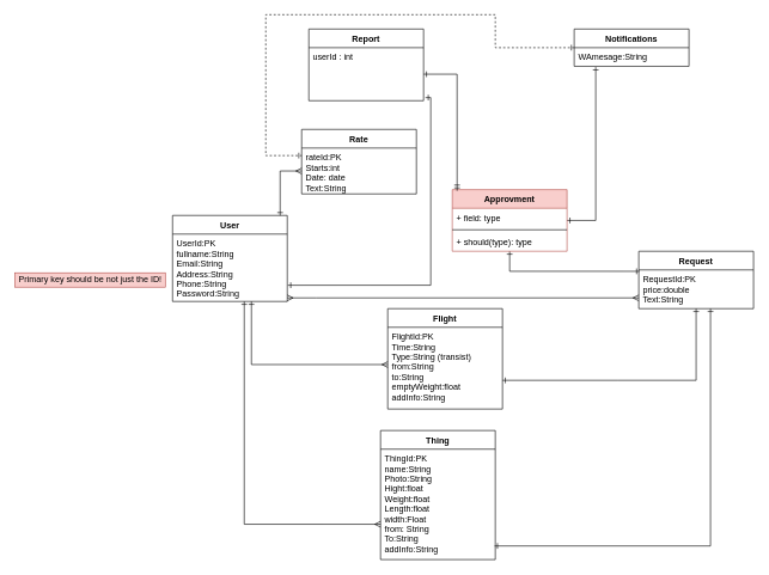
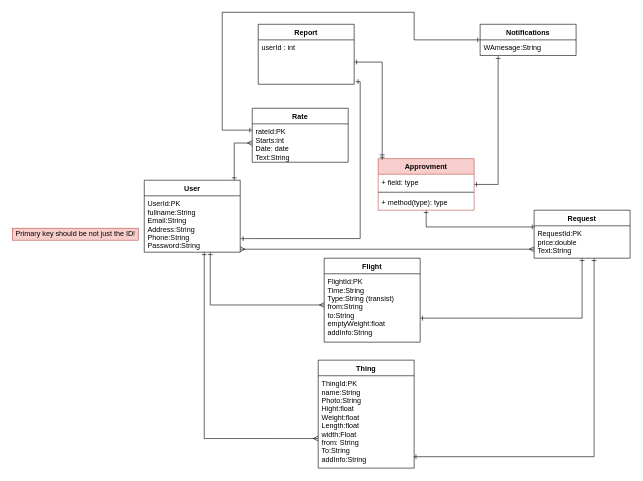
- <mxCell id="20" style="edgeStyle=orthogonalEdgeStyle;rounded=0;orthogonalLoop=1;jettySize=auto;html=1;startArrow=ERone;startFill=0;endArrow=ERone;endFill=0;exitX=0;exitY=0.5;exitDx=0;exitDy=0;entryX=0;entryY=0.164;entryDx=0;entryDy=0;entryPerimeter=0;dashed=1;" edge="1" parent="1" source="18" target="15"><mxGeometry relative="1" as="geometry"><mxPoint x="711" y="28" as="targetPoint" /><Array as="points"><mxPoint x="690" y="66" /><mxPoint x="690" y="20" /><mxPoint x="370" y="20" /><mxPoint x="370" y="217" /></Array></mxGeometry></mxCell>
+ <mxCell id="20" style="edgeStyle=orthogonalEdgeStyle;rounded=0;orthogonalLoop=1;jettySize=auto;html=1;startArrow=ERone;startFill=0;endArrow=ERone;endFill=0;exitX=0;exitY=0.5;exitDx=0;exitDy=0;entryX=0;entryY=0.164;entryDx=0;entryDy=0;entryPerimeter=0;" edge="1" parent="1" source="18" target="15"><mxGeometry relative="1" as="geometry"><mxPoint x="711" y="28" as="targetPoint" /><Array as="points"><mxPoint x="690" y="66" /><mxPoint x="690" y="20" /><mxPoint x="370" y="20" /><mxPoint x="370" y="217" /></Array></mxGeometry></mxCell>
- <mxCell id="27" value="+ should(type): type" style="text;strokeColor=none;fillColor=none;align=left;verticalAlign=top;spacingLeft=4;spacingRight=4;overflow=hidden;rotatable=0;points=[[0,0.5],[1,0.5]];portConstraint=eastwest;" vertex="1" parent="24"><mxGeometry y="60" width="160" height="26" as="geometry" /></mxCell>
+ <mxCell id="27" value="+ method(type): type" style="text;strokeColor=none;fillColor=none;align=left;verticalAlign=top;spacingLeft=4;spacingRight=4;overflow=hidden;rotatable=0;points=[[0,0.5],[1,0.5]];portConstraint=eastwest;" vertex="1" parent="24"><mxGeometry y="60" width="160" height="26" as="geometry" /></mxCell>
